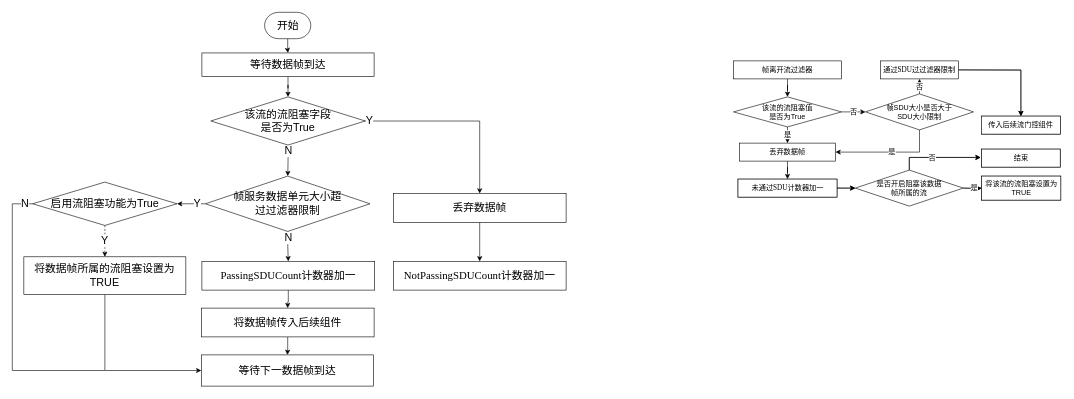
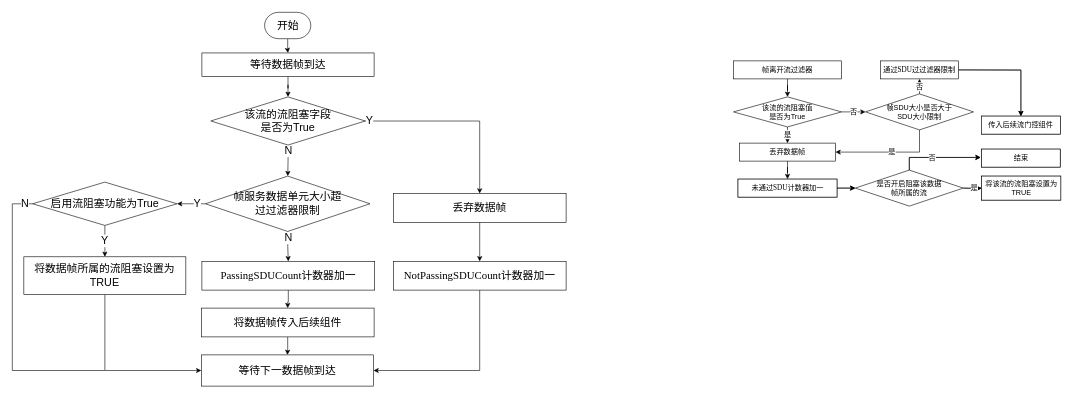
- <mxCell id="49" value="Y" style="edgeStyle=orthogonalEdgeStyle;rounded=0;orthogonalLoop=1;jettySize=auto;html=1;fontSize=18;dashed=1;" edge="1" parent="1" source="51" target="53"><mxGeometry relative="1" as="geometry" /></mxCell>
+ <mxCell id="49" value="Y" style="edgeStyle=orthogonalEdgeStyle;rounded=0;orthogonalLoop=1;jettySize=auto;html=1;fontSize=18;" edge="1" parent="1" source="51" target="53"><mxGeometry relative="1" as="geometry" /></mxCell>
+ <mxCell id="40" value="" style="edgeStyle=orthogonalEdgeStyle;rounded=0;orthogonalLoop=1;jettySize=auto;html=1;fontSize=18;entryX=1;entryY=0.5;entryDx=0;entryDy=0;" edge="1" parent="1" source="41" target="54"><mxGeometry relative="1" as="geometry"><mxPoint x="799" y="557" as="targetPoint" /><Array as="points"><mxPoint x="799" y="617" /></Array></mxGeometry></mxCell>
